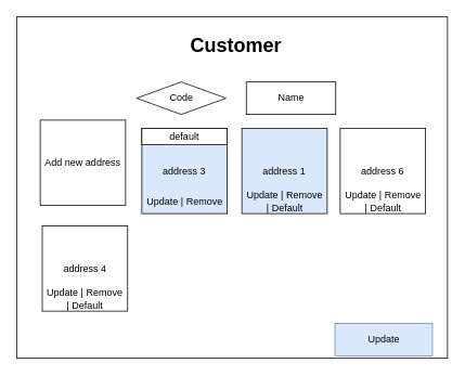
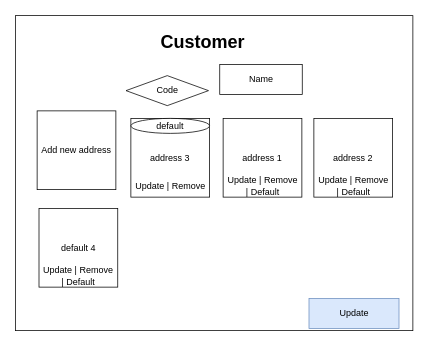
- <mxCell id="3" value="&lt;h1&gt;Customer&lt;/h1&gt;" style="text;html=1;strokeColor=none;fillColor=none;align=center;verticalAlign=middle;whiteSpace=wrap;rounded=0;" parent="1" vertex="1"><mxGeometry x="260" y="40" width="60" height="30" as="geometry" /></mxCell>
+ <mxCell id="3" value="&lt;h1&gt;Customer&lt;/h1&gt;" style="text;html=1;strokeColor=none;fillColor=none;align=center;verticalAlign=middle;whiteSpace=wrap;rounded=0;" parent="1" vertex="1"><mxGeometry x="240" y="40" width="60" height="30" as="geometry" /></mxCell>
- <mxCell id="7" value="Name" style="rounded=0;whiteSpace=wrap;html=1;" parent="1" vertex="1"><mxGeometry x="302.5" y="100" width="110" height="40" as="geometry" /></mxCell>
+ <mxCell id="7" value="Name" style="rounded=0;whiteSpace=wrap;html=1;" parent="1" vertex="1"><mxGeometry x="292.5" y="85" width="110" height="40" as="geometry" /></mxCell>
- <mxCell id="5" value="default" style="rounded=0;whiteSpace=wrap;html=1;" parent="1" vertex="1"><mxGeometry x="174" y="157" width="105" height="20" as="geometry" /></mxCell>
+ <mxCell id="5" value="default" style="ellipse;whiteSpace=wrap;html=1;" parent="1" vertex="1"><mxGeometry x="174" y="157" width="105" height="20" as="geometry" /></mxCell>
- <mxCell id="4" value="address 3" style="whiteSpace=wrap;html=1;aspect=fixed;fillColor=#dae8fc;" parent="1" vertex="1"><mxGeometry x="174" y="157" width="105" height="105" as="geometry" /></mxCell>
+ <mxCell id="4" value="address 3" style="whiteSpace=wrap;html=1;aspect=fixed;" parent="1" vertex="1"><mxGeometry x="174" y="157" width="105" height="105" as="geometry" /></mxCell>
- <mxCell id="9" value="address 1" style="whiteSpace=wrap;html=1;aspect=fixed;fillColor=#dae8fc;" parent="1" vertex="1"><mxGeometry x="297" y="157" width="105" height="105" as="geometry" /></mxCell>
+ <mxCell id="9" value="address 1" style="whiteSpace=wrap;html=1;aspect=fixed;" parent="1" vertex="1"><mxGeometry x="297" y="157" width="105" height="105" as="geometry" /></mxCell>
- <mxCell id="12" value="address 6" style="whiteSpace=wrap;html=1;aspect=fixed;" parent="1" vertex="1"><mxGeometry x="418" y="157" width="105" height="105" as="geometry" /></mxCell>
+ <mxCell id="12" value="address 2" style="whiteSpace=wrap;html=1;aspect=fixed;" parent="1" vertex="1"><mxGeometry x="418" y="157" width="105" height="105" as="geometry" /></mxCell>
- <mxCell id="14" value="address 4" style="whiteSpace=wrap;html=1;aspect=fixed;" parent="1" vertex="1"><mxGeometry x="51.5" y="277" width="105" height="105" as="geometry" /></mxCell>
+ <mxCell id="14" value="default 4" style="whiteSpace=wrap;html=1;aspect=fixed;" parent="1" vertex="1"><mxGeometry x="51.5" y="277" width="105" height="105" as="geometry" /></mxCell>
